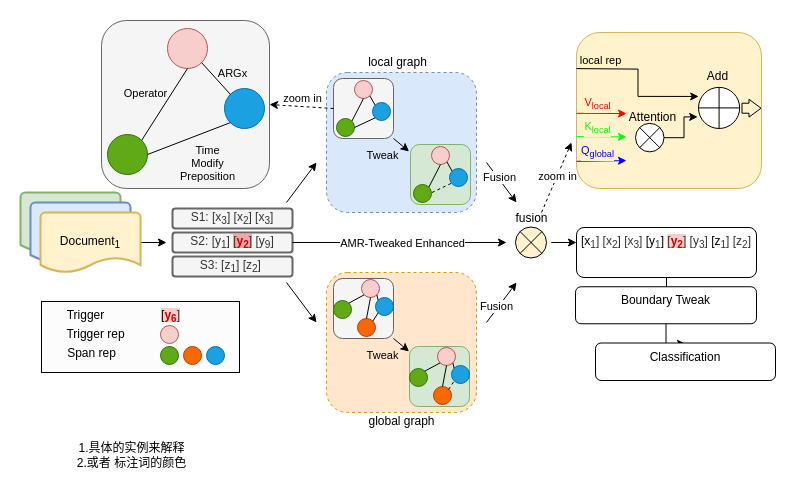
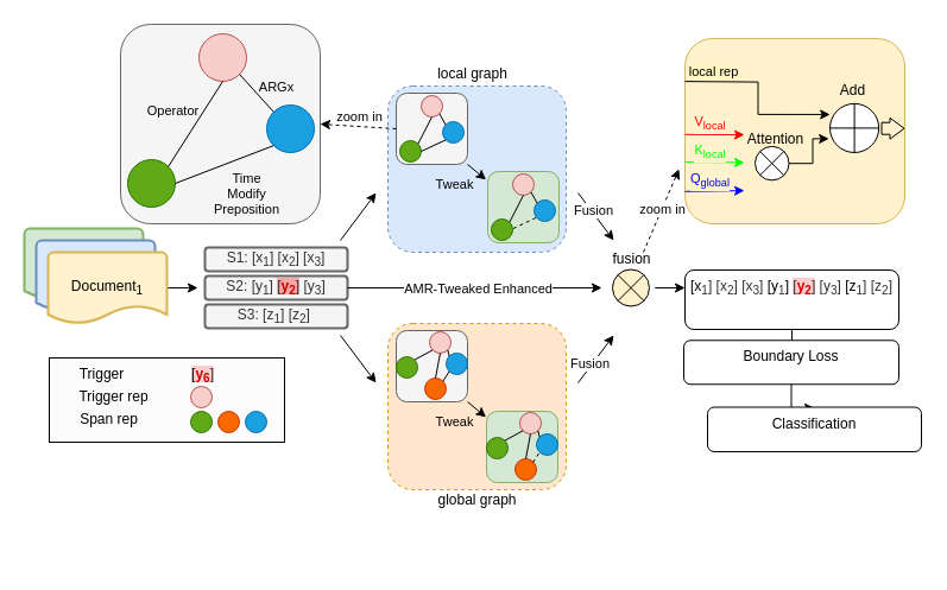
- <mxCell id="9" value="S1: [x&lt;sub&gt;3&lt;/sub&gt;] [x&lt;sub&gt;2&lt;/sub&gt;] [x&lt;sub&gt;3&lt;/sub&gt;]" style="rounded=1;whiteSpace=wrap;html=1;strokeWidth=2;fillColor=#f5f5f5;fontColor=#333333;strokeColor=#666666;" parent="1" vertex="1"><mxGeometry x="172" y="208" width="120" height="20" as="geometry" /></mxCell>
+ <mxCell id="9" value="S1: [x&lt;sub&gt;1&lt;/sub&gt;] [x&lt;sub&gt;2&lt;/sub&gt;] [x&lt;sub&gt;3&lt;/sub&gt;]" style="rounded=1;whiteSpace=wrap;html=1;strokeWidth=2;fillColor=#f5f5f5;fontColor=#333333;strokeColor=#666666;" parent="1" vertex="1"><mxGeometry x="172" y="208" width="120" height="20" as="geometry" /></mxCell>
- <mxCell id="10" value="S2: [y&lt;sub&gt;1&lt;/sub&gt;] &lt;span style=&quot;background-color: rgb(245, 167, 167);&quot;&gt;[&lt;font style=&quot;&quot; color=&quot;#cc0000&quot;&gt;&lt;b&gt;y&lt;sub&gt;2&lt;/sub&gt;&lt;/b&gt;&lt;/font&gt;]&lt;/span&gt; [y&lt;sub&gt;9&lt;/sub&gt;]" style="rounded=1;whiteSpace=wrap;html=1;strokeWidth=2;fillColor=#f5f5f5;fontColor=#333333;strokeColor=#666666;" parent="1" vertex="1"><mxGeometry x="172" y="232" width="120" height="20" as="geometry" /></mxCell>
+ <mxCell id="10" value="S2: [y&lt;sub&gt;1&lt;/sub&gt;] &lt;span style=&quot;background-color: rgb(245, 167, 167);&quot;&gt;[&lt;font style=&quot;&quot; color=&quot;#cc0000&quot;&gt;&lt;b&gt;y&lt;sub&gt;2&lt;/sub&gt;&lt;/b&gt;&lt;/font&gt;]&lt;/span&gt; [y&lt;sub&gt;3&lt;/sub&gt;]" style="rounded=1;whiteSpace=wrap;html=1;strokeWidth=2;fillColor=#f5f5f5;fontColor=#333333;strokeColor=#666666;" parent="1" vertex="1"><mxGeometry x="172" y="232" width="120" height="20" as="geometry" /></mxCell>
- <mxCell id="45" value="Boundary Tweak" style="whiteSpace=wrap;html=1;verticalAlign=top;rounded=1;" parent="1" vertex="1"><mxGeometry x="575" y="286.25" width="181" height="37" as="geometry" /></mxCell>
+ <mxCell id="45" value="Boundary Loss" style="whiteSpace=wrap;html=1;verticalAlign=top;rounded=1;" parent="1" vertex="1"><mxGeometry x="575" y="286.25" width="181" height="37" as="geometry" /></mxCell>
- <mxCell id="100" value="1.具体的实例来解释&lt;br&gt;2.或者 标注词的颜色" style="text;html=1;align=center;verticalAlign=middle;resizable=0;points=[];autosize=1;strokeColor=none;fillColor=none;" parent="1" vertex="1"><mxGeometry x="66" y="435" width="130" height="40" as="geometry" /></mxCell>
